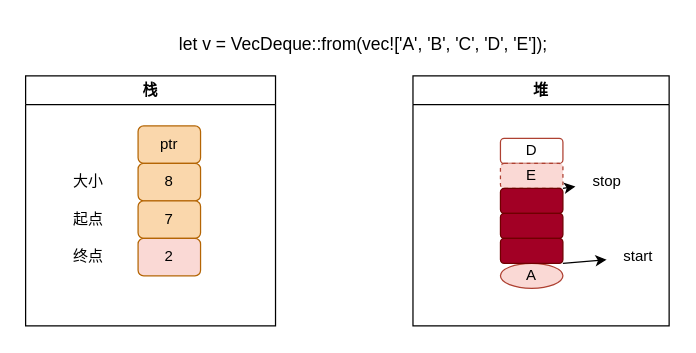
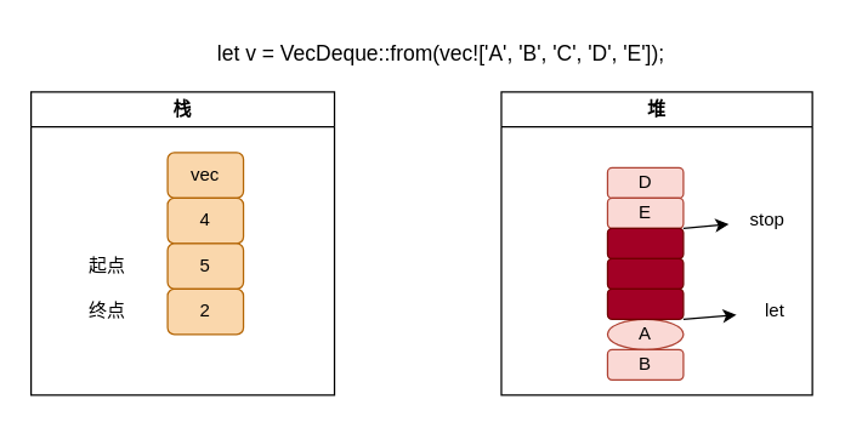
- <mxCell id="3" value="ptr" style="rounded=1;whiteSpace=wrap;html=1;labelBackgroundColor=none;strokeColor=#b46504;fillColor=#fad7ac;fontColor=#000000;" parent="2" vertex="1"><mxGeometry x="90" y="40" width="50" height="30" as="geometry" /></mxCell>
+ <mxCell id="3" value="vec" style="rounded=1;whiteSpace=wrap;html=1;labelBackgroundColor=none;strokeColor=#b46504;fillColor=#fad7ac;fontColor=#000000;" parent="2" vertex="1"><mxGeometry x="90" y="40" width="50" height="30" as="geometry" /></mxCell>
- <mxCell id="11" value="&lt;font color=&quot;#000000&quot;&gt;D&lt;/font&gt;" style="rounded=1;whiteSpace=wrap;html=1;labelBackgroundColor=none;strokeColor=#ae4132;fillColor=#ffffff;" parent="10" vertex="1"><mxGeometry x="70" y="50" width="50" height="20" as="geometry" /></mxCell>
+ <mxCell id="11" value="&lt;font color=&quot;#000000&quot;&gt;D&lt;/font&gt;" style="rounded=1;whiteSpace=wrap;html=1;labelBackgroundColor=none;strokeColor=#ae4132;fillColor=#fad9d5;" parent="10" vertex="1"><mxGeometry x="70" y="50" width="50" height="20" as="geometry" /></mxCell>
- <mxCell id="12" value="&lt;font color=&quot;#000000&quot;&gt;E&lt;/font&gt;" style="rounded=1;whiteSpace=wrap;html=1;labelBackgroundColor=none;strokeColor=#ae4132;fillColor=#fad9d5;dashed=1;" parent="10" vertex="1"><mxGeometry x="70" y="70" width="50" height="20" as="geometry" /></mxCell>
+ <mxCell id="12" value="&lt;font color=&quot;#000000&quot;&gt;E&lt;/font&gt;" style="rounded=1;whiteSpace=wrap;html=1;labelBackgroundColor=none;strokeColor=#ae4132;fillColor=#fad9d5;" parent="10" vertex="1"><mxGeometry x="70" y="70" width="50" height="20" as="geometry" /></mxCell>
- <mxCell id="7" value="大小" style="text;html=1;align=center;verticalAlign=middle;resizable=0;points=[];autosize=1;strokeColor=none;fillColor=none;fontColor=#000000;" parent="2" vertex="1"><mxGeometry x="25" y="70" width="50" height="30" as="geometry" /></mxCell>
- <mxCell id="4" value="&lt;font color=&quot;#000000&quot;&gt;8&lt;/font&gt;" style="rounded=1;whiteSpace=wrap;html=1;labelBackgroundColor=none;strokeColor=#b46504;fillColor=#fad7ac;" parent="2" vertex="1"><mxGeometry x="90" y="70" width="50" height="30" as="geometry" /></mxCell>
+ <mxCell id="4" value="&lt;font color=&quot;#000000&quot;&gt;4&lt;/font&gt;" style="rounded=1;whiteSpace=wrap;html=1;labelBackgroundColor=none;strokeColor=#b46504;fillColor=#fad7ac;" parent="2" vertex="1"><mxGeometry x="90" y="70" width="50" height="30" as="geometry" /></mxCell>
- <mxCell id="19" value="stop" style="text;html=1;align=center;verticalAlign=middle;resizable=0;points=[];autosize=1;strokeColor=none;fillColor=none;fontColor=#000000;labelBackgroundColor=none;" parent="10" vertex="1"><mxGeometry x="130" y="70" width="50" height="30" as="geometry" /></mxCell>
+ <mxCell id="19" value="stop" style="text;html=1;align=center;verticalAlign=middle;resizable=0;points=[];autosize=1;strokeColor=none;fillColor=none;fontColor=#000000;labelBackgroundColor=none;" parent="10" vertex="1"><mxGeometry x="150" y="70" width="50" height="30" as="geometry" /></mxCell>
- <mxCell id="5" value="&lt;font color=&quot;#000000&quot;&gt;7&lt;/font&gt;" style="rounded=1;whiteSpace=wrap;html=1;labelBackgroundColor=none;strokeColor=#b46504;fillColor=#fad7ac;" parent="2" vertex="1"><mxGeometry x="90" y="100" width="50" height="30" as="geometry" /></mxCell>
+ <mxCell id="5" value="&lt;font color=&quot;#000000&quot;&gt;5&lt;/font&gt;" style="rounded=1;whiteSpace=wrap;html=1;labelBackgroundColor=none;strokeColor=#b46504;fillColor=#fad7ac;" parent="2" vertex="1"><mxGeometry x="90" y="100" width="50" height="30" as="geometry" /></mxCell>
- <mxCell id="6" value="&lt;font color=&quot;#000000&quot;&gt;2&lt;/font&gt;" style="rounded=1;whiteSpace=wrap;html=1;labelBackgroundColor=none;strokeColor=#b46504;fillColor=#fad9d5;" parent="2" vertex="1"><mxGeometry x="90" y="130" width="50" height="30" as="geometry" /></mxCell>
+ <mxCell id="6" value="&lt;font color=&quot;#000000&quot;&gt;2&lt;/font&gt;" style="rounded=1;whiteSpace=wrap;html=1;labelBackgroundColor=none;strokeColor=#b46504;fillColor=#fad7ac;" parent="2" vertex="1"><mxGeometry x="90" y="130" width="50" height="30" as="geometry" /></mxCell>
- <mxCell id="20" value="start" style="text;html=1;align=center;verticalAlign=middle;resizable=0;points=[];autosize=1;strokeColor=none;fillColor=none;fontColor=#000000;labelBackgroundColor=none;" parent="10" vertex="1"><mxGeometry x="155" y="130" width="50" height="30" as="geometry" /></mxCell>
+ <mxCell id="20" value="let" style="text;html=1;align=center;verticalAlign=middle;resizable=0;points=[];autosize=1;strokeColor=none;fillColor=none;fontColor=#000000;labelBackgroundColor=none;" parent="10" vertex="1"><mxGeometry x="155" y="130" width="50" height="30" as="geometry" /></mxCell>
+ <mxCell id="18" value="&lt;font color=&quot;#000000&quot;&gt;B&lt;/font&gt;" style="rounded=1;whiteSpace=wrap;html=1;labelBackgroundColor=none;strokeColor=#ae4132;fillColor=#fad9d5;" parent="10" vertex="1"><mxGeometry x="70" y="170" width="50" height="20" as="geometry" /></mxCell>
